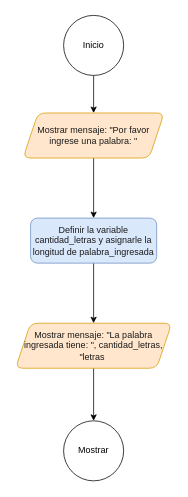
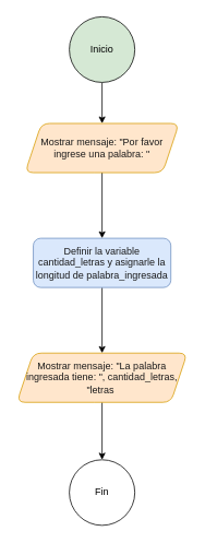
- <mxCell id="3" value="Inicio" style="ellipse;whiteSpace=wrap;html=1;aspect=fixed;" vertex="1" parent="1"><mxGeometry x="84" y="20" width="80" height="80" as="geometry" /></mxCell>
+ <mxCell id="3" value="Inicio" style="ellipse;whiteSpace=wrap;html=1;aspect=fixed;fillColor=#d5e8d4;" vertex="1" parent="1"><mxGeometry x="84" y="20" width="80" height="80" as="geometry" /></mxCell>
- <mxCell id="10" value="Mostrar" style="ellipse;whiteSpace=wrap;html=1;rounded=1;" vertex="1" parent="1"><mxGeometry x="84" y="560" width="80" height="80" as="geometry" /></mxCell>
+ <mxCell id="10" value="Fin" style="ellipse;whiteSpace=wrap;html=1;rounded=1;" vertex="1" parent="1"><mxGeometry x="84" y="560" width="80" height="80" as="geometry" /></mxCell>
